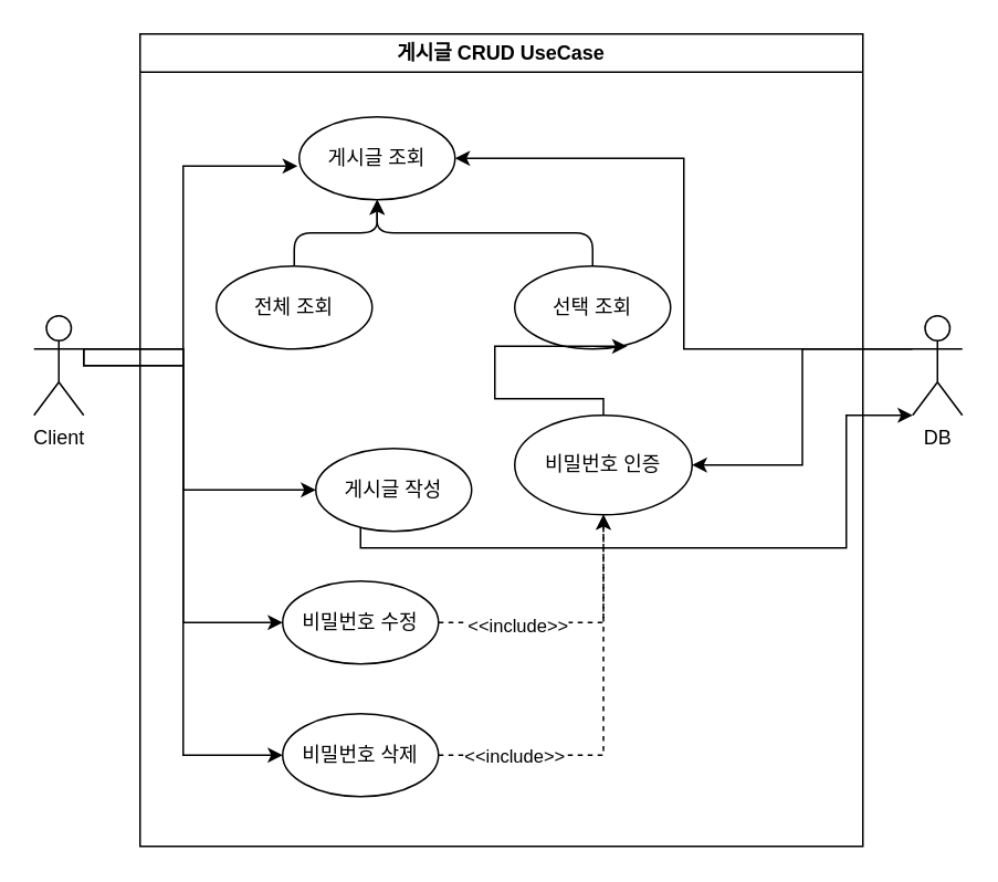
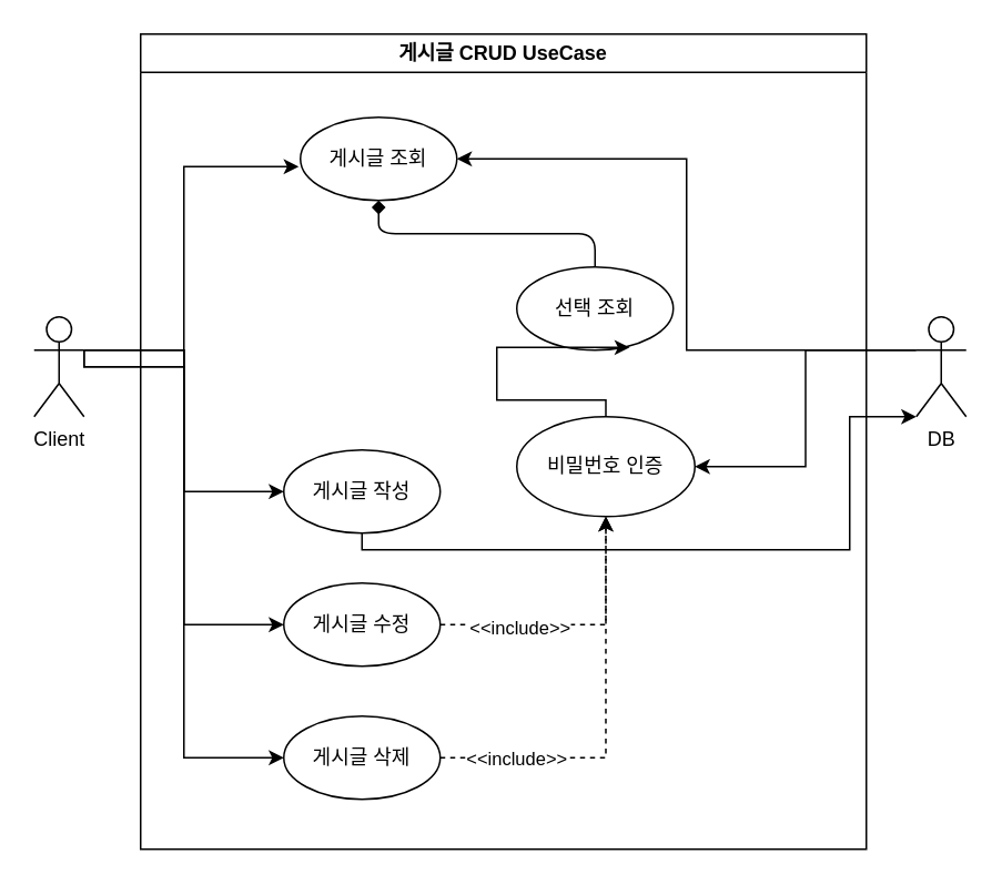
- <mxCell id="7" value="" style="edgeStyle=elbowEdgeStyle;elbow=vertical;html=1;rounded=1;curved=0;sourcePerimeterSpacing=0;targetPerimeterSpacing=0;startSize=6;endSize=6;entryX=0.5;entryY=1;entryDx=0;entryDy=0;exitX=0.5;exitY=0;exitDx=0;exitDy=0;" edge="1" parent="2" source="5" target="3"><mxGeometry relative="1" as="geometry"><mxPoint x="166" y="220" as="sourcePoint" /><mxPoint x="213" y="220" as="targetPoint" /></mxGeometry></mxCell>
+ <mxCell id="7" value="" style="edgeStyle=elbowEdgeStyle;elbow=vertical;html=1;rounded=1;curved=0;sourcePerimeterSpacing=0;targetPerimeterSpacing=0;startSize=6;endSize=6;entryX=0.5;entryY=1;entryDx=0;entryDy=0;exitX=0.5;exitY=0;exitDx=0;exitDy=0;endArrow=diamond;" edge="1" parent="2" source="5" target="3"><mxGeometry relative="1" as="geometry"><mxPoint x="166" y="220" as="sourcePoint" /><mxPoint x="213" y="220" as="targetPoint" /></mxGeometry></mxCell>
- <mxCell id="6" value="" style="edgeStyle=elbowEdgeStyle;elbow=vertical;html=1;rounded=1;curved=0;sourcePerimeterSpacing=0;targetPerimeterSpacing=0;startSize=6;endSize=6;exitX=0.5;exitY=0;exitDx=0;exitDy=0;entryX=0.5;entryY=1;entryDx=0;entryDy=0;" edge="1" parent="2" source="4" target="3"><mxGeometry relative="1" as="geometry"><mxPoint x="143" y="170" as="sourcePoint" /><mxPoint x="66" y="190" as="targetPoint" /></mxGeometry></mxCell>
- <mxCell id="4" value="전체 조회" style="ellipse;whiteSpace=wrap;html=1;" vertex="1" parent="2"><mxGeometry x="46" y="140" width="94" height="50" as="geometry" /></mxCell>
- <mxCell id="8" value="게시글 작성" style="ellipse;whiteSpace=wrap;html=1;" vertex="1" parent="2"><mxGeometry x="106" y="250" width="94" height="50" as="geometry" /></mxCell>
+ <mxCell id="8" value="게시글 작성" style="ellipse;whiteSpace=wrap;html=1;" vertex="1" parent="2"><mxGeometry x="86" y="250" width="94" height="50" as="geometry" /></mxCell>
- <mxCell id="14" value="비밀번호 수정" style="ellipse;whiteSpace=wrap;html=1;" vertex="1" parent="2"><mxGeometry x="86" y="330" width="94" height="50" as="geometry" /></mxCell>
+ <mxCell id="14" value="게시글 수정" style="ellipse;whiteSpace=wrap;html=1;" vertex="1" parent="2"><mxGeometry x="86" y="330" width="94" height="50" as="geometry" /></mxCell>
- <mxCell id="11" value="비밀번호 삭제" style="ellipse;whiteSpace=wrap;html=1;" vertex="1" parent="2"><mxGeometry x="86" y="410" width="94" height="50" as="geometry" /></mxCell>
+ <mxCell id="11" value="게시글 삭제" style="ellipse;whiteSpace=wrap;html=1;" vertex="1" parent="2"><mxGeometry x="86" y="410" width="94" height="50" as="geometry" /></mxCell>
